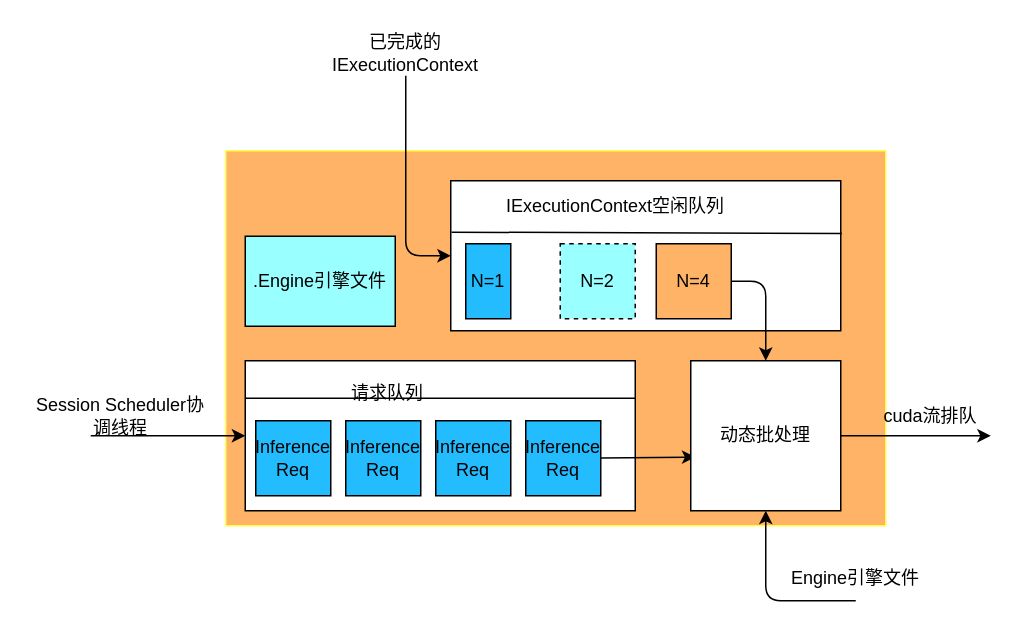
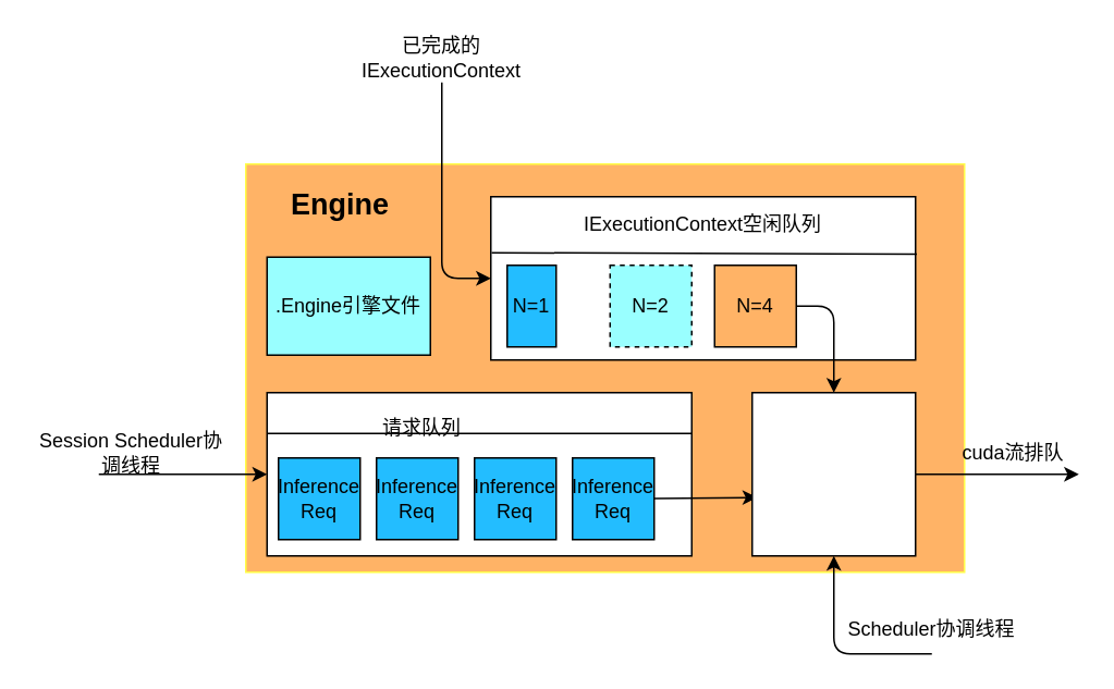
+ <mxCell id="4" value="&lt;b&gt;&lt;font style=&quot;font-size: 18px;&quot;&gt;Engine&lt;/font&gt;&lt;/b&gt;" style="text;html=1;align=center;verticalAlign=middle;whiteSpace=wrap;rounded=0;" vertex="1" parent="1"><mxGeometry x="163" y="110" width="90" height="30" as="geometry" /></mxCell>
- <mxCell id="6" value="IExecutionContext空闲队列" style="text;html=1;align=center;verticalAlign=middle;whiteSpace=wrap;rounded=0;" vertex="1" parent="1"><mxGeometry x="330" y="122" width="160" height="30" as="geometry" /></mxCell>
+ <mxCell id="6" value="IExecutionContext空闲队列" style="text;html=1;align=center;verticalAlign=middle;whiteSpace=wrap;rounded=0;" vertex="1" parent="1"><mxGeometry x="350" y="122" width="160" height="30" as="geometry" /></mxCell>
- <mxCell id="28" value="动态批处理" style="text;html=1;align=center;verticalAlign=middle;whiteSpace=wrap;rounded=0;" vertex="1" parent="1"><mxGeometry x="475" y="275" width="70" height="30" as="geometry" /></mxCell>
- <mxCell id="26" value="Engine引擎文件" style="text;html=1;align=center;verticalAlign=middle;whiteSpace=wrap;rounded=0;" vertex="1" parent="1"><mxGeometry x="510" y="370" width="120" height="30" as="geometry" /></mxCell>
+ <mxCell id="26" value="Scheduler协调线程" style="text;html=1;align=center;verticalAlign=middle;whiteSpace=wrap;rounded=0;" vertex="1" parent="1"><mxGeometry x="510" y="370" width="120" height="30" as="geometry" /></mxCell>
